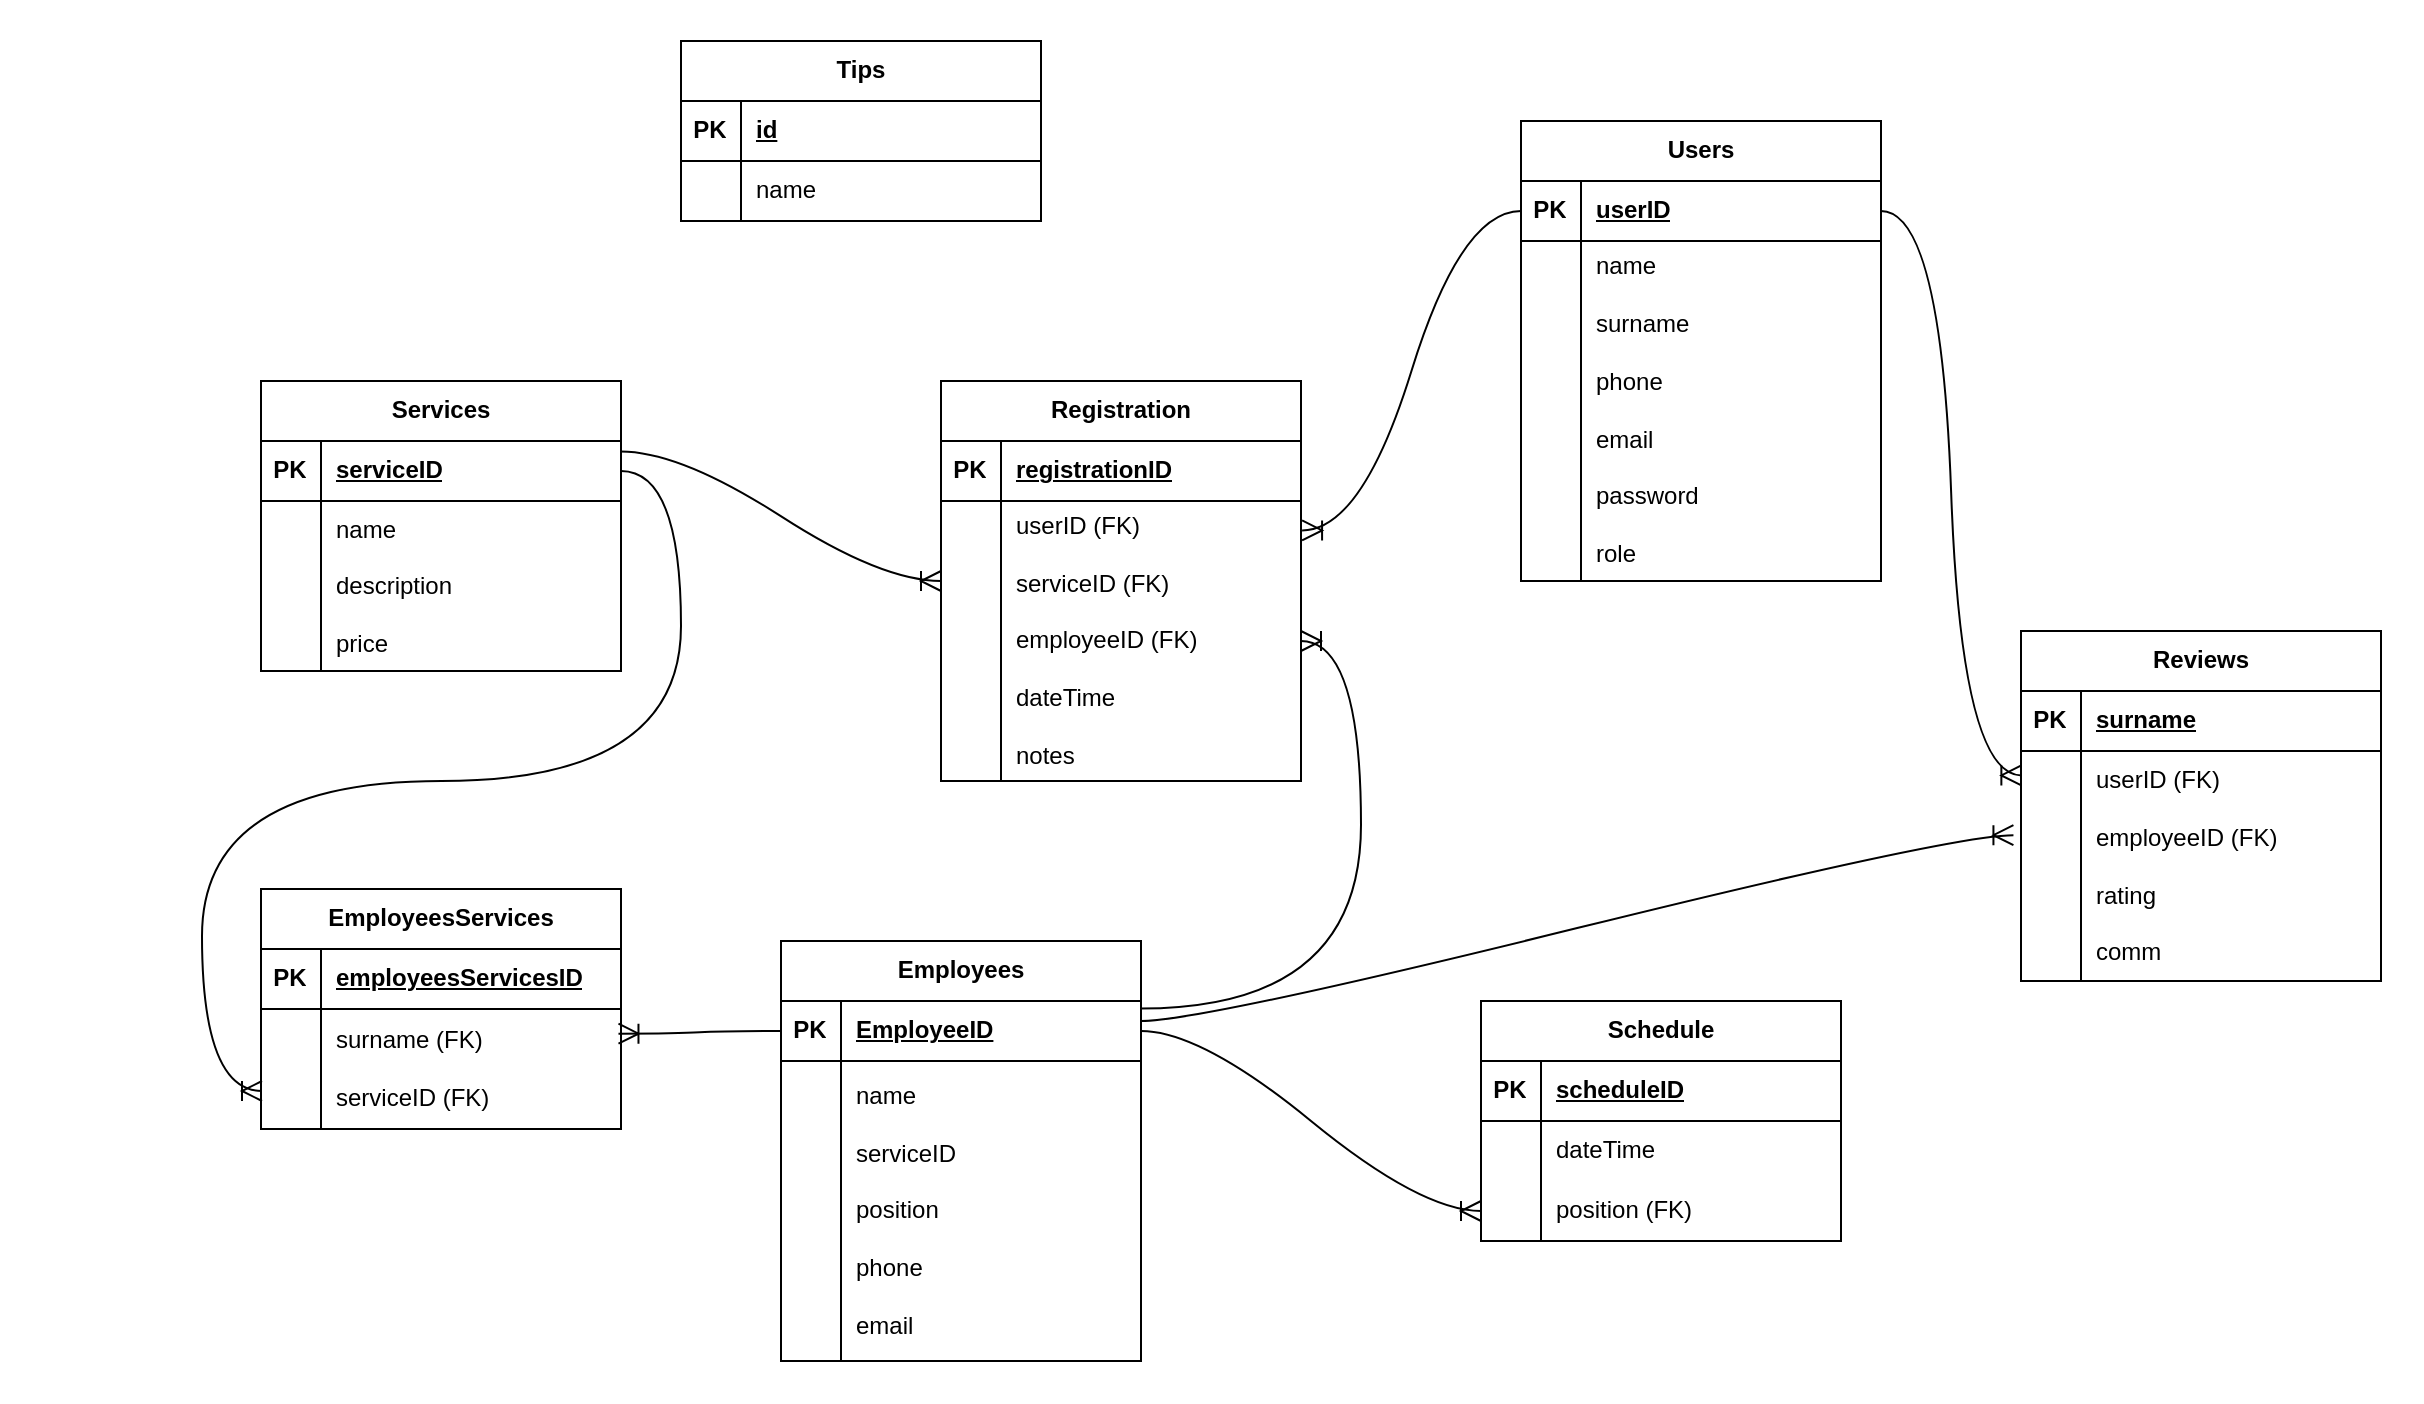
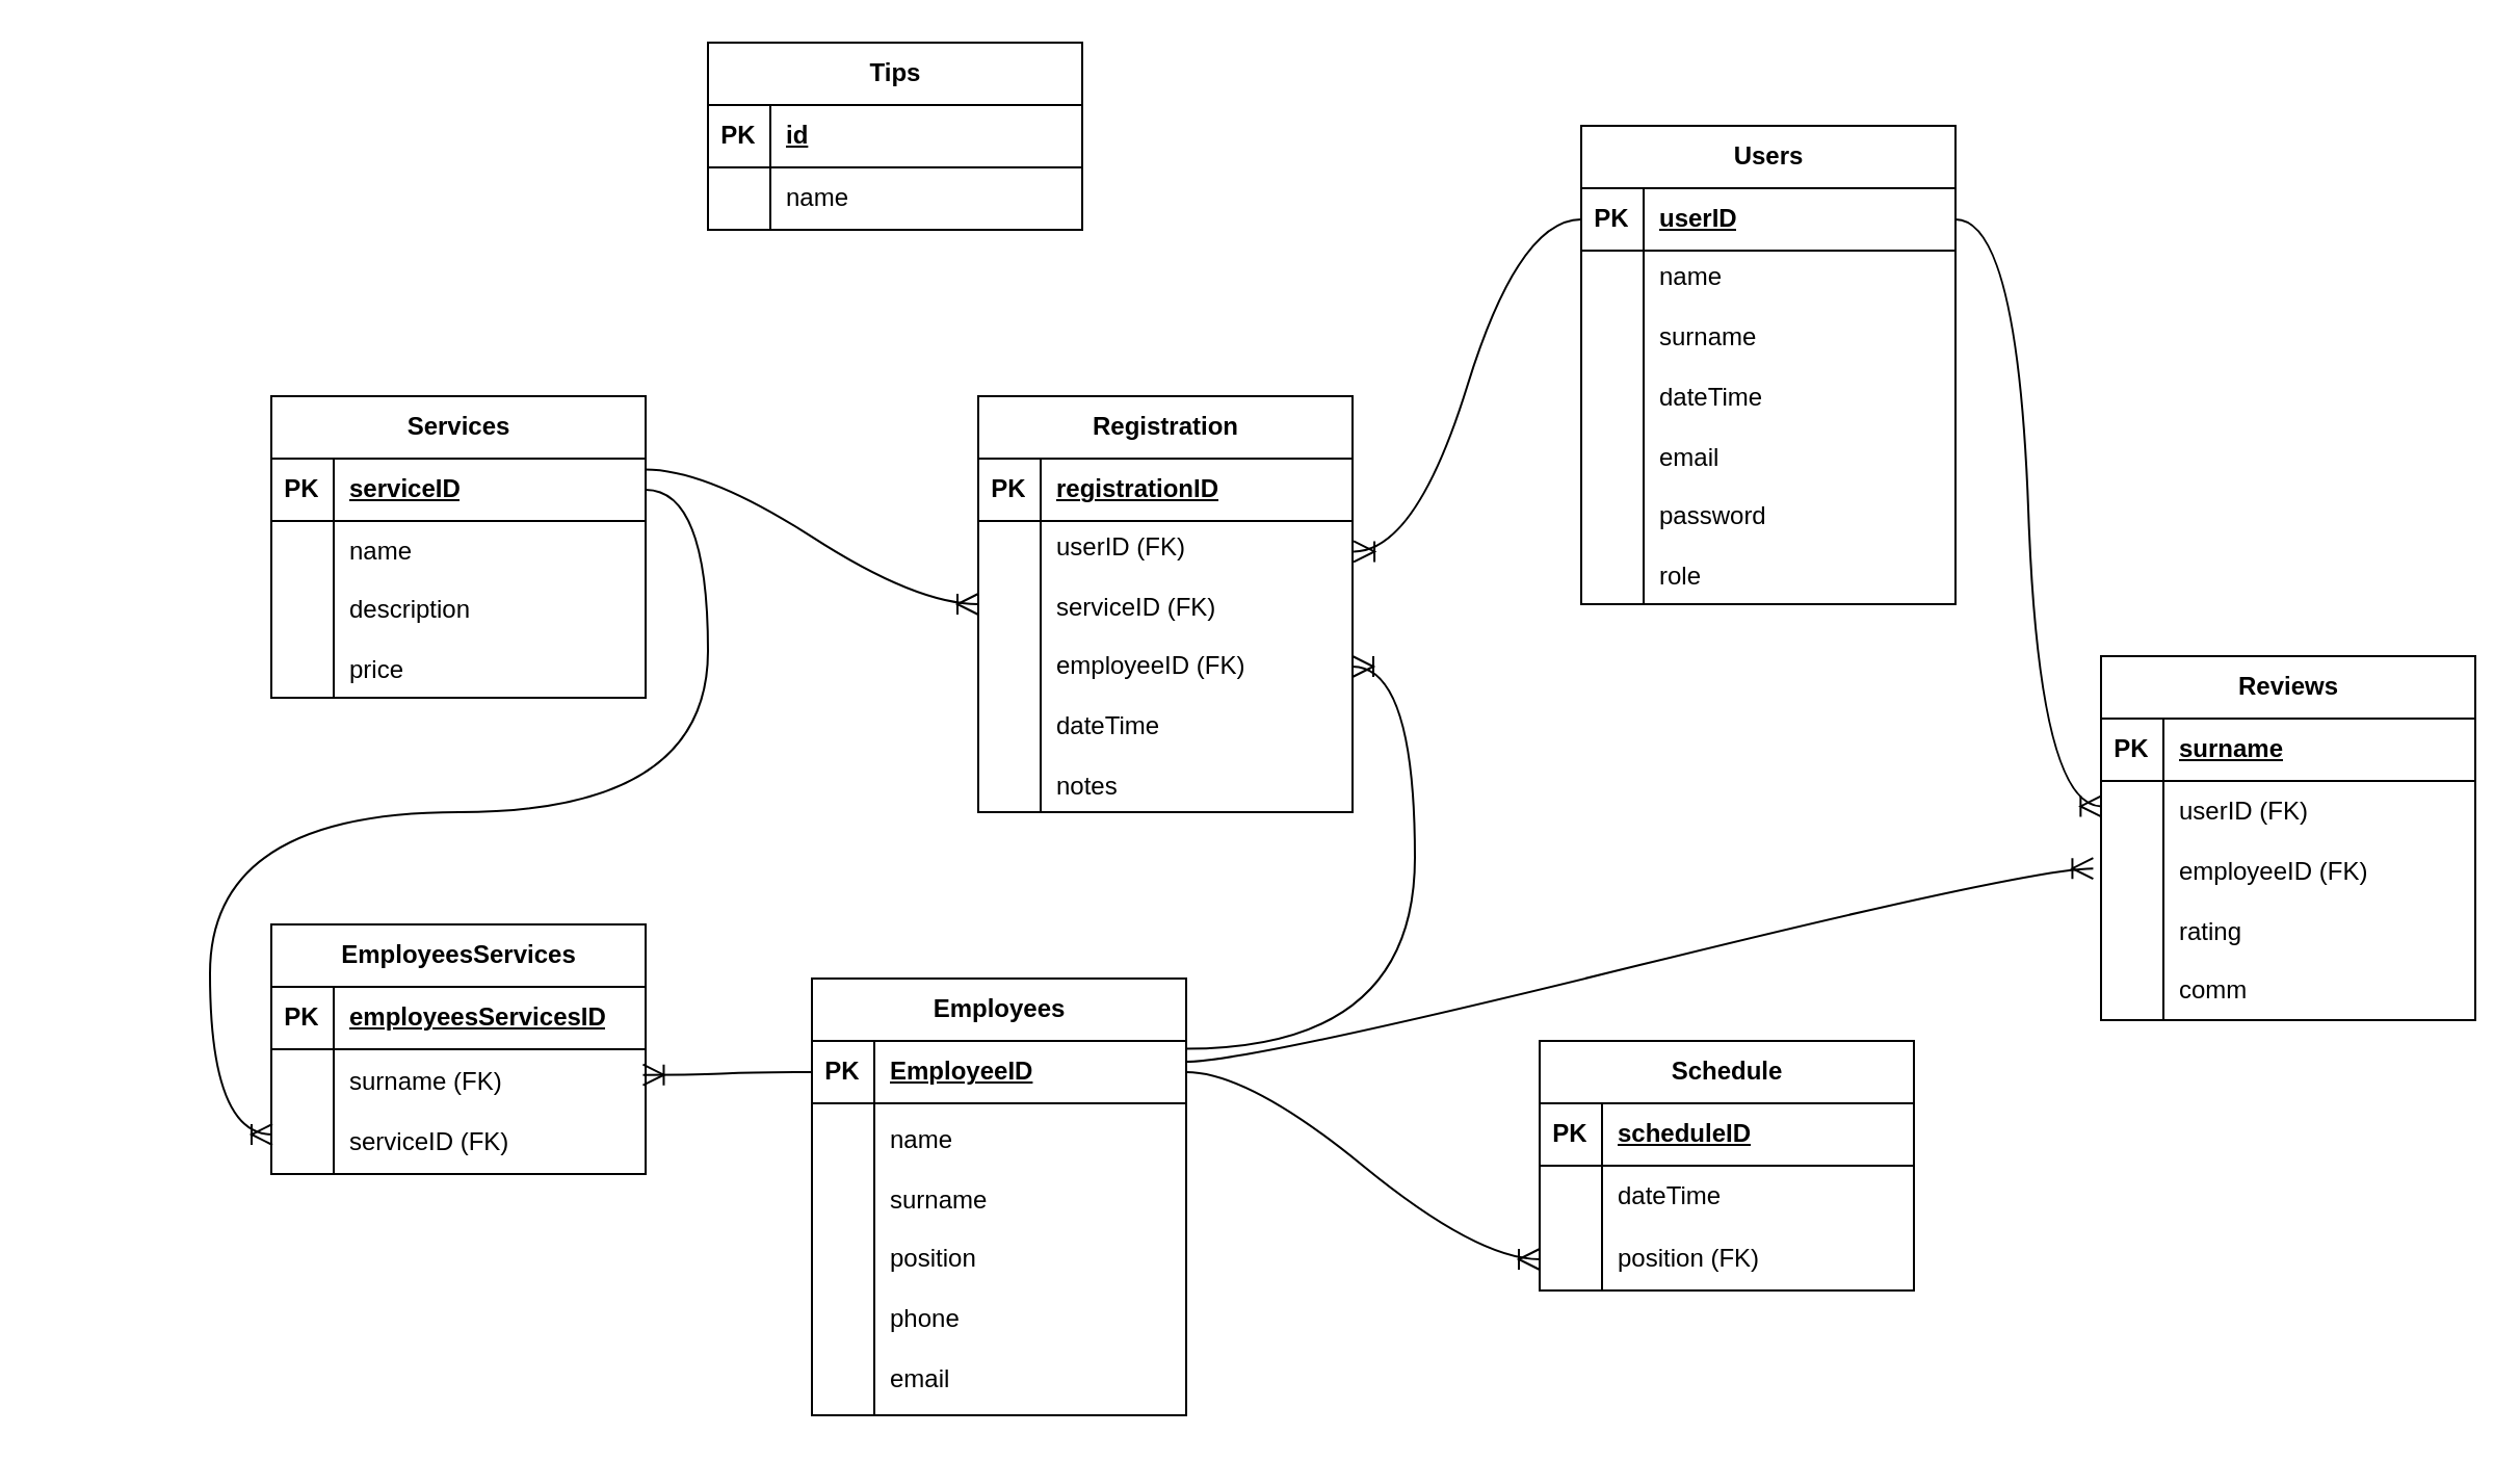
- <mxCell id="20" value="name&lt;div&gt;&lt;br&gt;&lt;/div&gt;&lt;div&gt;surname&lt;br&gt;&lt;br&gt;phone&lt;br&gt;&lt;br&gt;email&lt;br&gt;&lt;br&gt;password&lt;/div&gt;&lt;div&gt;&lt;br&gt;&lt;/div&gt;&lt;div&gt;role&lt;/div&gt;" style="shape=partialRectangle;connectable=0;fillColor=none;top=0;left=0;bottom=0;right=0;align=left;spacingLeft=6;overflow=hidden;whiteSpace=wrap;html=1;" parent="18" vertex="1"><mxGeometry x="30" width="150" height="170" as="geometry"><mxRectangle width="150" height="170" as="alternateBounds" /></mxGeometry></mxCell>
+ <mxCell id="20" value="name&lt;div&gt;&lt;br&gt;&lt;/div&gt;&lt;div&gt;surname&lt;br&gt;&lt;br&gt;dateTime&lt;br&gt;&lt;br&gt;email&lt;br&gt;&lt;br&gt;password&lt;/div&gt;&lt;div&gt;&lt;br&gt;&lt;/div&gt;&lt;div&gt;role&lt;/div&gt;" style="shape=partialRectangle;connectable=0;fillColor=none;top=0;left=0;bottom=0;right=0;align=left;spacingLeft=6;overflow=hidden;whiteSpace=wrap;html=1;" parent="18" vertex="1"><mxGeometry x="30" width="150" height="170" as="geometry"><mxRectangle width="150" height="170" as="alternateBounds" /></mxGeometry></mxCell>
- <mxCell id="27" value="name&lt;div&gt;&lt;br&gt;&lt;/div&gt;&lt;div&gt;serviceID&lt;br&gt;&lt;br&gt;position&lt;br&gt;&lt;br&gt;phone&lt;/div&gt;&lt;div&gt;&lt;br&gt;email&lt;/div&gt;" style="shape=partialRectangle;connectable=0;fillColor=none;top=0;left=0;bottom=0;right=0;align=left;spacingLeft=6;overflow=hidden;whiteSpace=wrap;html=1;" parent="25" vertex="1"><mxGeometry x="30" width="150" height="150" as="geometry"><mxRectangle width="150" height="150" as="alternateBounds" /></mxGeometry></mxCell>
+ <mxCell id="27" value="name&lt;div&gt;&lt;br&gt;&lt;/div&gt;&lt;div&gt;surname&lt;br&gt;&lt;br&gt;position&lt;br&gt;&lt;br&gt;phone&lt;/div&gt;&lt;div&gt;&lt;br&gt;email&lt;/div&gt;" style="shape=partialRectangle;connectable=0;fillColor=none;top=0;left=0;bottom=0;right=0;align=left;spacingLeft=6;overflow=hidden;whiteSpace=wrap;html=1;" parent="25" vertex="1"><mxGeometry x="30" width="150" height="150" as="geometry"><mxRectangle width="150" height="150" as="alternateBounds" /></mxGeometry></mxCell>
